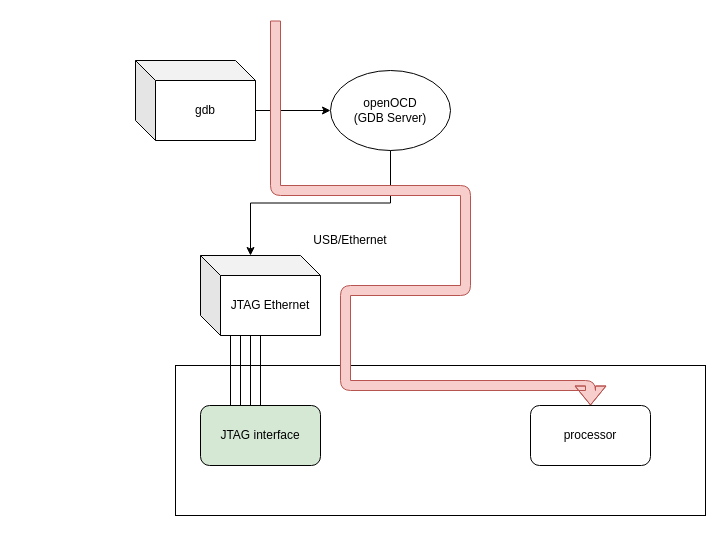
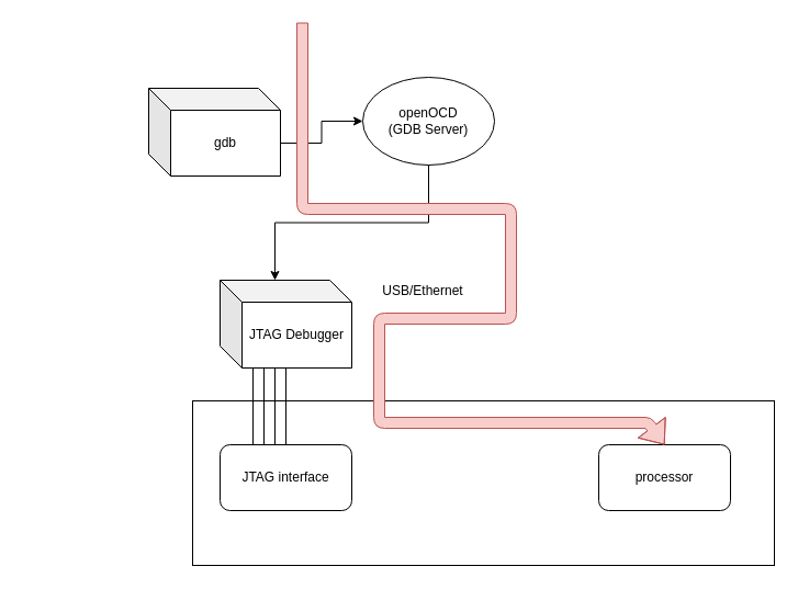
- <mxCell id="4" value="gdb" style="shape=cube;whiteSpace=wrap;html=1;boundedLbl=1;backgroundOutline=1;darkOpacity=0.05;darkOpacity2=0.1;" parent="1" vertex="1"><mxGeometry x="135" y="60" width="120" height="80" as="geometry" /></mxCell>
+ <mxCell id="4" value="gdb" style="shape=cube;whiteSpace=wrap;html=1;boundedLbl=1;backgroundOutline=1;darkOpacity=0.05;darkOpacity2=0.1;" parent="1" vertex="1"><mxGeometry x="135" y="80" width="120" height="80" as="geometry" /></mxCell>
- <mxCell id="14" value="USB/Ethernet" style="text;html=1;strokeColor=none;fillColor=none;align=center;verticalAlign=middle;whiteSpace=wrap;rounded=0;" vertex="1" parent="1"><mxGeometry x="320" y="225" width="60" height="30" as="geometry" /></mxCell>
+ <mxCell id="14" value="USB/Ethernet" style="text;html=1;strokeColor=none;fillColor=none;align=center;verticalAlign=middle;whiteSpace=wrap;rounded=0;" vertex="1" parent="1"><mxGeometry x="355" y="250" width="60" height="30" as="geometry" /></mxCell>
- <mxCell id="12" value="JTAG Ethernet" style="shape=cube;whiteSpace=wrap;html=1;boundedLbl=1;backgroundOutline=1;darkOpacity=0.05;darkOpacity2=0.1;fillColor=none;" vertex="1" parent="1"><mxGeometry x="200" y="255" width="120" height="80" as="geometry" /></mxCell>
+ <mxCell id="12" value="JTAG Debugger" style="shape=cube;whiteSpace=wrap;html=1;boundedLbl=1;backgroundOutline=1;darkOpacity=0.05;darkOpacity2=0.1;fillColor=none;" vertex="1" parent="1"><mxGeometry x="200" y="255" width="120" height="80" as="geometry" /></mxCell>
- <mxCell id="7" value="JTAG interface" style="rounded=1;whiteSpace=wrap;html=1;fillColor=#d5e8d4;" vertex="1" parent="1"><mxGeometry x="200" y="405" width="120" height="60" as="geometry" /></mxCell>
+ <mxCell id="7" value="JTAG interface" style="rounded=1;whiteSpace=wrap;html=1;" vertex="1" parent="1"><mxGeometry x="200" y="405" width="120" height="60" as="geometry" /></mxCell>
- <mxCell id="6" value="processor" style="rounded=1;whiteSpace=wrap;html=1;" vertex="1" parent="1"><mxGeometry x="530" y="405" width="120" height="60" as="geometry" /></mxCell>
+ <mxCell id="6" value="processor" style="rounded=1;whiteSpace=wrap;html=1;" vertex="1" parent="1"><mxGeometry x="545" y="405" width="120" height="60" as="geometry" /></mxCell>
